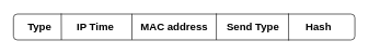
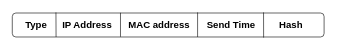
- <mxCell id="5" value="&lt;b&gt;&lt;font style=&quot;font-size: 16px&quot;&gt;IP Time&lt;/font&gt;&lt;/b&gt;" style="text;html=1;strokeColor=none;fillColor=none;align=center;verticalAlign=middle;whiteSpace=wrap;rounded=0;" vertex="1" parent="1"><mxGeometry x="100" y="31" width="90" height="20" as="geometry" /></mxCell>
+ <mxCell id="5" value="&lt;b&gt;&lt;font style=&quot;font-size: 16px&quot;&gt;IP Address&lt;/font&gt;&lt;/b&gt;" style="text;html=1;strokeColor=none;fillColor=none;align=center;verticalAlign=middle;whiteSpace=wrap;rounded=0;" vertex="1" parent="1"><mxGeometry x="100" y="31" width="90" height="20" as="geometry" /></mxCell>
- <mxCell id="9" value="&lt;b&gt;&lt;font style=&quot;font-size: 16px&quot;&gt;Send Type&lt;/font&gt;&lt;/b&gt;" style="text;html=1;strokeColor=none;fillColor=none;align=center;verticalAlign=middle;whiteSpace=wrap;rounded=0;" vertex="1" parent="1"><mxGeometry x="330" y="31" width="110" height="20" as="geometry" /></mxCell>
+ <mxCell id="9" value="&lt;b&gt;&lt;font style=&quot;font-size: 16px&quot;&gt;Send Time&lt;/font&gt;&lt;/b&gt;" style="text;html=1;strokeColor=none;fillColor=none;align=center;verticalAlign=middle;whiteSpace=wrap;rounded=0;" vertex="1" parent="1"><mxGeometry x="330" y="31" width="110" height="20" as="geometry" /></mxCell>
